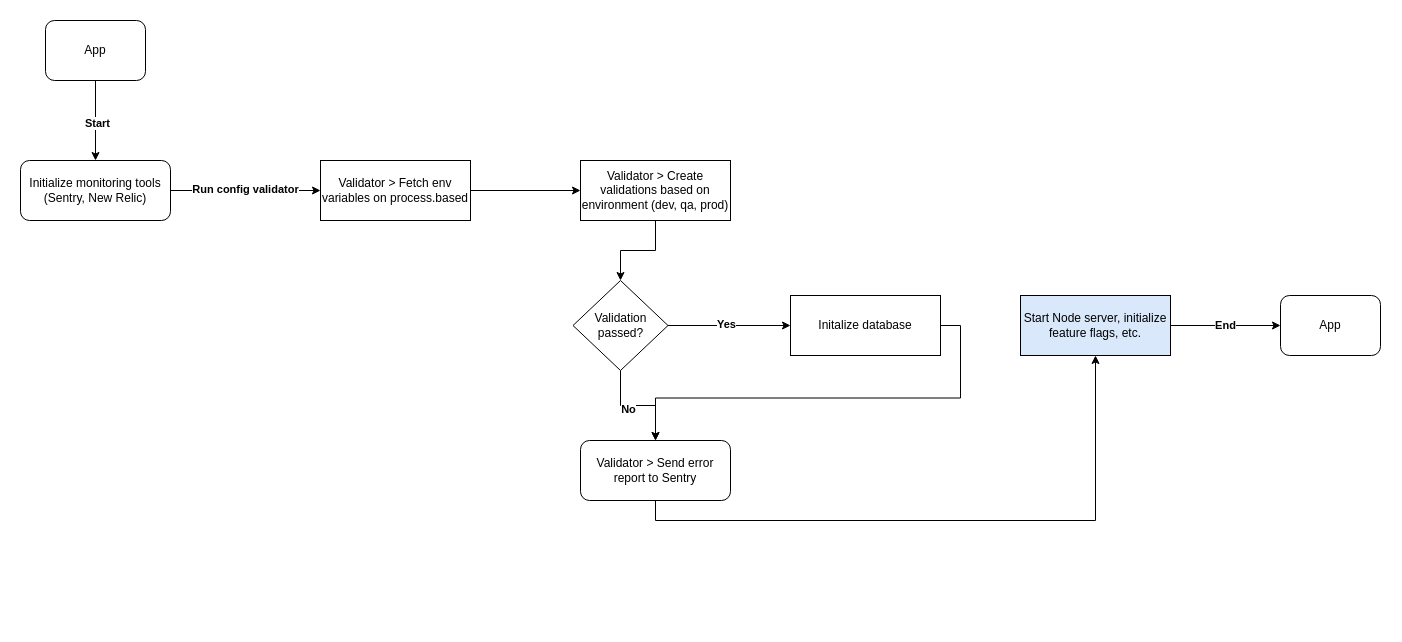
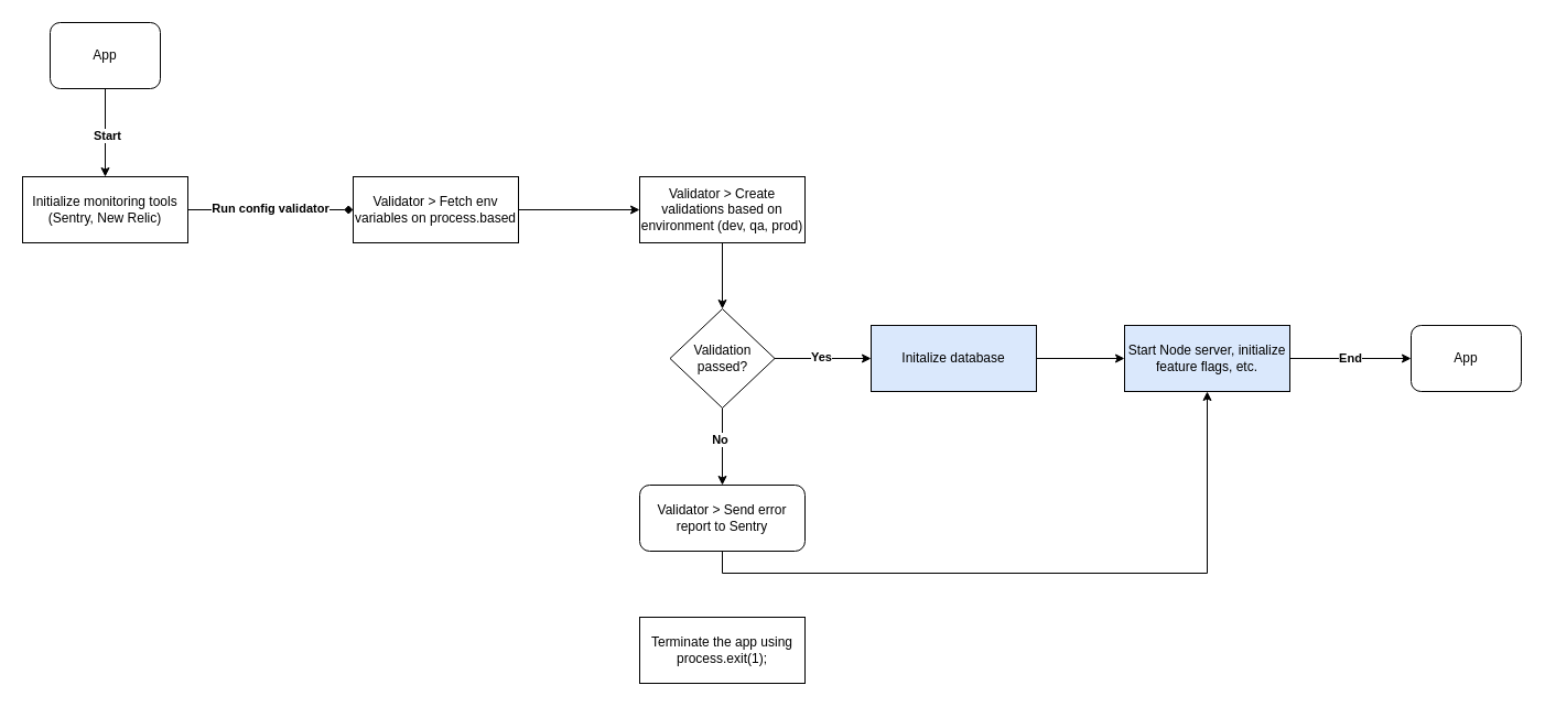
- <mxCell id="21" value="Initialize monitoring tools (Sentry, New Relic)" style="whiteSpace=wrap;html=1;rounded=1;" vertex="1" parent="1"><mxGeometry x="20" y="160" width="150" height="60" as="geometry" /></mxCell>
+ <mxCell id="21" value="Initialize monitoring tools (Sentry, New Relic)" style="rounded=0;whiteSpace=wrap;html=1;" vertex="1" parent="1"><mxGeometry x="20" y="160" width="150" height="60" as="geometry" /></mxCell>
- <mxCell id="2" style="edgeStyle=orthogonalEdgeStyle;rounded=0;orthogonalLoop=1;jettySize=auto;html=1;exitX=1;exitY=0.5;exitDx=0;exitDy=0;entryX=0;entryY=0.5;entryDx=0;entryDy=0;" edge="1" parent="1" source="21" target="8"><mxGeometry relative="1" as="geometry" /></mxCell>
+ <mxCell id="2" style="edgeStyle=orthogonalEdgeStyle;rounded=0;orthogonalLoop=1;jettySize=auto;html=1;exitX=1;exitY=0.5;exitDx=0;exitDy=0;entryX=0;entryY=0.5;entryDx=0;entryDy=0;endArrow=diamond;" edge="1" parent="1" source="21" target="8"><mxGeometry relative="1" as="geometry" /></mxCell>
- <mxCell id="15" value="Validation passed?" style="rhombus;whiteSpace=wrap;html=1;" vertex="1" parent="1"><mxGeometry x="572.5" y="280" width="95" height="90" as="geometry" /></mxCell>
+ <mxCell id="15" value="Validation passed?" style="rhombus;whiteSpace=wrap;html=1;" vertex="1" parent="1"><mxGeometry x="607.5" y="280" width="95" height="90" as="geometry" /></mxCell>
- <mxCell id="20" value="Initalize database" style="rounded=0;whiteSpace=wrap;html=1;" vertex="1" parent="1"><mxGeometry x="790" y="295" width="150" height="60" as="geometry" /></mxCell>
+ <mxCell id="20" value="Initalize database" style="rounded=0;whiteSpace=wrap;html=1;fillColor=#dae8fc;" vertex="1" parent="1"><mxGeometry x="790" y="295" width="150" height="60" as="geometry" /></mxCell>
- <mxCell id="19" style="edgeStyle=orthogonalEdgeStyle;rounded=0;orthogonalLoop=1;jettySize=auto;html=1;exitX=1;exitY=0.5;exitDx=0;exitDy=0;" edge="1" parent="1" source="20" target="17"><mxGeometry relative="1" as="geometry" /></mxCell>
+ <mxCell id="19" style="edgeStyle=orthogonalEdgeStyle;rounded=0;orthogonalLoop=1;jettySize=auto;html=1;exitX=1;exitY=0.5;exitDx=0;exitDy=0;entryX=0;entryY=0.5;entryDx=0;entryDy=0;" edge="1" parent="1" source="20" target="23"><mxGeometry relative="1" as="geometry" /></mxCell>
+ <mxCell id="18" value="Terminate the app using process.exit(1);" style="rounded=0;whiteSpace=wrap;html=1;" vertex="1" parent="1"><mxGeometry x="580" y="560" width="150" height="60" as="geometry" /></mxCell>
